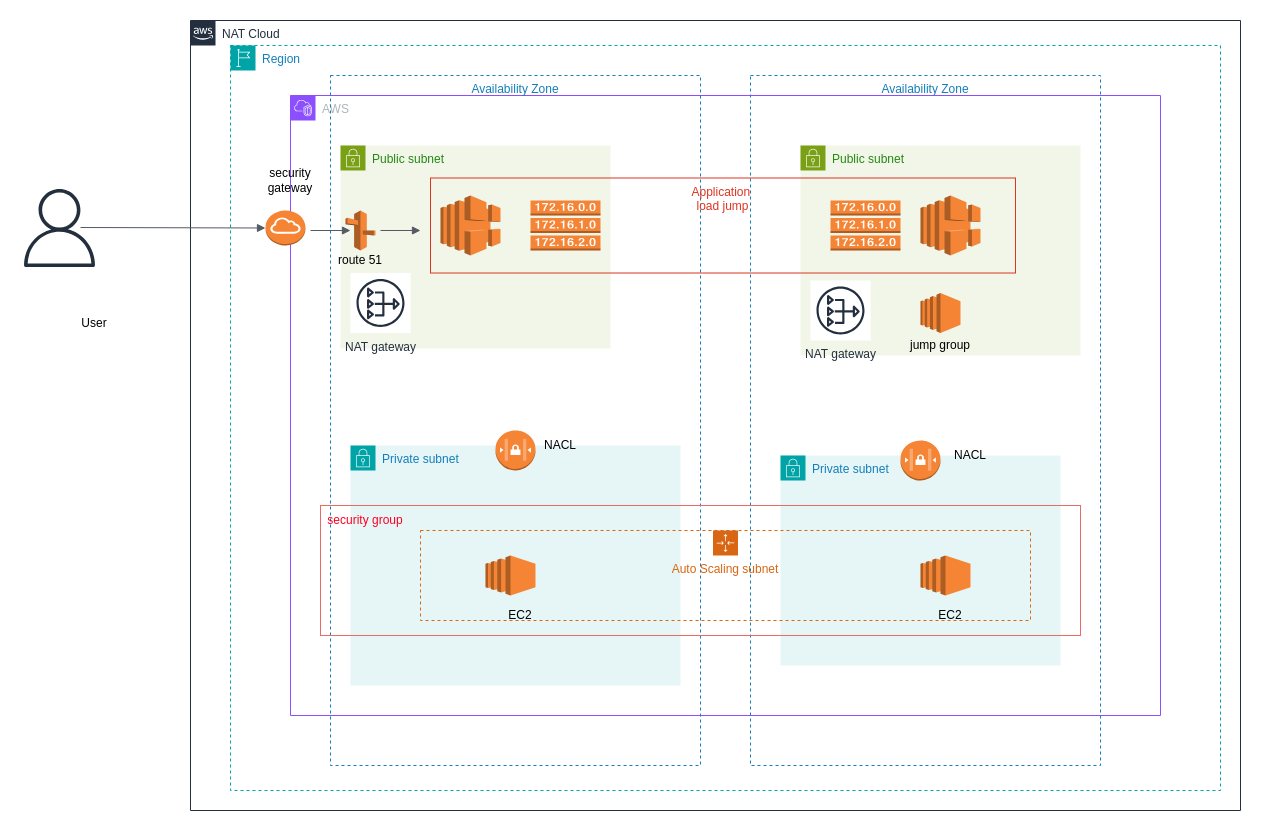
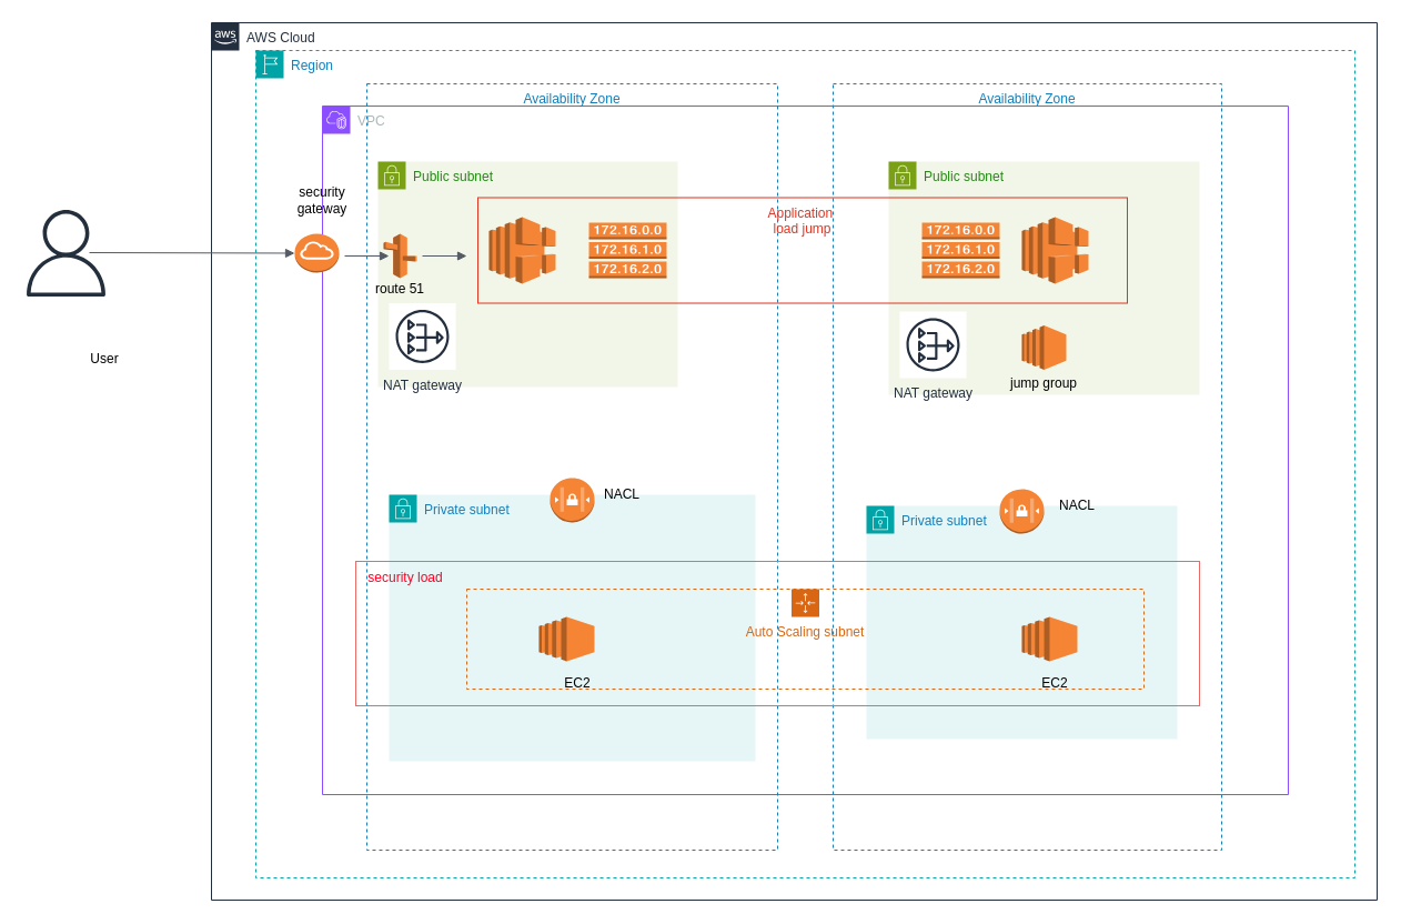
- <mxCell id="2" value="NAT Cloud" style="points=[[0,0],[0.25,0],[0.5,0],[0.75,0],[1,0],[1,0.25],[1,0.5],[1,0.75],[1,1],[0.75,1],[0.5,1],[0.25,1],[0,1],[0,0.75],[0,0.5],[0,0.25]];outlineConnect=0;gradientColor=none;html=1;whiteSpace=wrap;fontSize=12;fontStyle=0;container=1;pointerEvents=0;collapsible=0;recursiveResize=0;shape=mxgraph.aws4.group;grIcon=mxgraph.aws4.group_aws_cloud_alt;strokeColor=#232F3E;fillColor=none;verticalAlign=top;align=left;spacingLeft=30;fontColor=#232F3E;dashed=0;" parent="1" vertex="1"><mxGeometry x="190" y="20" width="1050" height="790" as="geometry" /></mxCell>
+ <mxCell id="2" value="AWS Cloud" style="points=[[0,0],[0.25,0],[0.5,0],[0.75,0],[1,0],[1,0.25],[1,0.5],[1,0.75],[1,1],[0.75,1],[0.5,1],[0.25,1],[0,1],[0,0.75],[0,0.5],[0,0.25]];outlineConnect=0;gradientColor=none;html=1;whiteSpace=wrap;fontSize=12;fontStyle=0;container=1;pointerEvents=0;collapsible=0;recursiveResize=0;shape=mxgraph.aws4.group;grIcon=mxgraph.aws4.group_aws_cloud_alt;strokeColor=#232F3E;fillColor=none;verticalAlign=top;align=left;spacingLeft=30;fontColor=#232F3E;dashed=0;" parent="1" vertex="1"><mxGeometry x="190" y="20" width="1050" height="790" as="geometry" /></mxCell>
- <mxCell id="7" value="AWS" style="points=[[0,0],[0.25,0],[0.5,0],[0.75,0],[1,0],[1,0.25],[1,0.5],[1,0.75],[1,1],[0.75,1],[0.5,1],[0.25,1],[0,1],[0,0.75],[0,0.5],[0,0.25]];outlineConnect=0;gradientColor=none;html=1;whiteSpace=wrap;fontSize=12;fontStyle=0;container=1;pointerEvents=0;collapsible=0;recursiveResize=0;shape=mxgraph.aws4.group;grIcon=mxgraph.aws4.group_vpc2;strokeColor=#8C4FFF;fillColor=none;verticalAlign=top;align=left;spacingLeft=30;fontColor=#AAB7B8;dashed=0;" parent="3" vertex="1"><mxGeometry x="60" y="50" width="870" height="620" as="geometry" /></mxCell>
+ <mxCell id="7" value="VPC" style="points=[[0,0],[0.25,0],[0.5,0],[0.75,0],[1,0],[1,0.25],[1,0.5],[1,0.75],[1,1],[0.75,1],[0.5,1],[0.25,1],[0,1],[0,0.75],[0,0.5],[0,0.25]];outlineConnect=0;gradientColor=none;html=1;whiteSpace=wrap;fontSize=12;fontStyle=0;container=1;pointerEvents=0;collapsible=0;recursiveResize=0;shape=mxgraph.aws4.group;grIcon=mxgraph.aws4.group_vpc2;strokeColor=#8C4FFF;fillColor=none;verticalAlign=top;align=left;spacingLeft=30;fontColor=#AAB7B8;dashed=0;" parent="3" vertex="1"><mxGeometry x="60" y="50" width="870" height="620" as="geometry" /></mxCell>
- <mxCell id="24" value="&lt;font color=&quot;#ff0022&quot;&gt;security group&lt;/font&gt;" style="text;html=1;strokeColor=none;fillColor=none;align=center;verticalAlign=middle;whiteSpace=wrap;rounded=0;" parent="7" vertex="1"><mxGeometry x="20" y="410" width="110" height="30" as="geometry" /></mxCell>
+ <mxCell id="24" value="&lt;font color=&quot;#ff0022&quot;&gt;security load&lt;/font&gt;" style="text;html=1;strokeColor=none;fillColor=none;align=center;verticalAlign=middle;whiteSpace=wrap;rounded=0;" parent="7" vertex="1"><mxGeometry x="20" y="410" width="110" height="30" as="geometry" /></mxCell>
